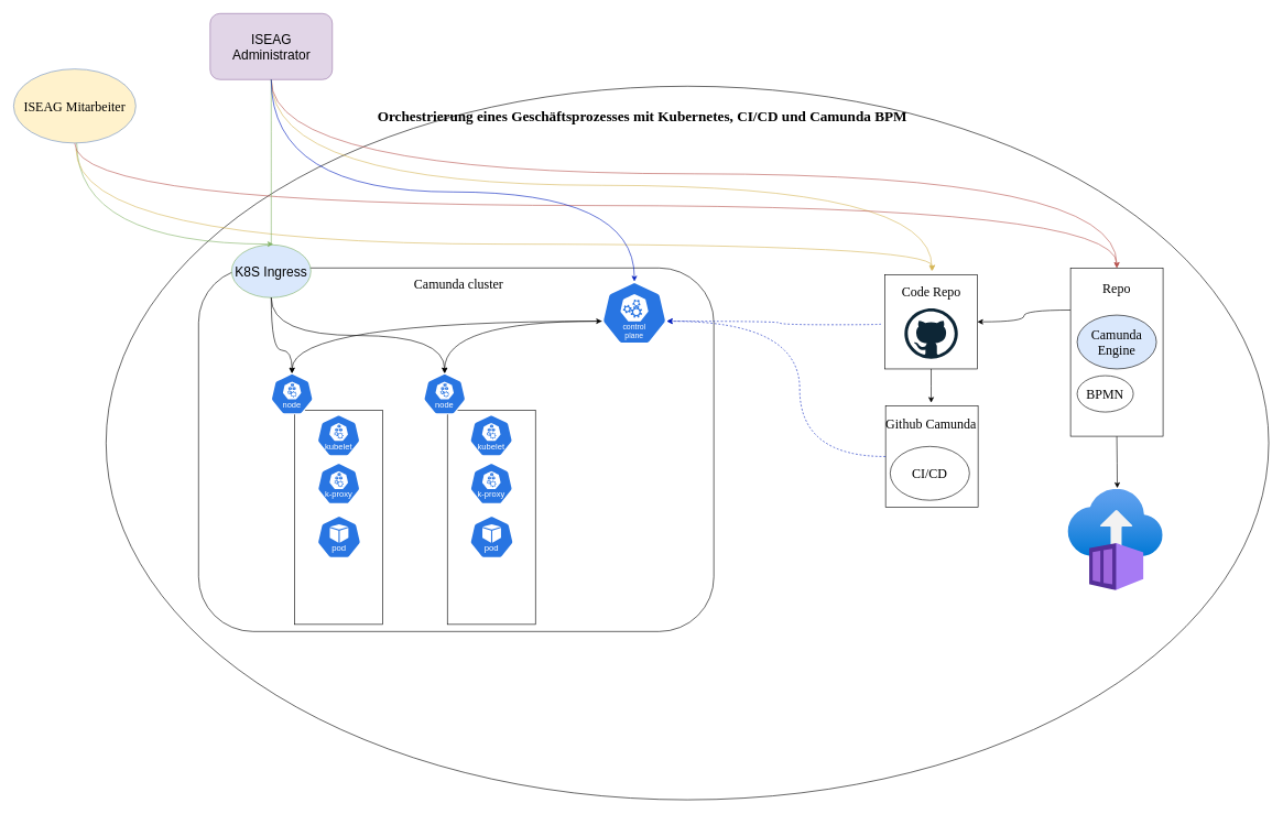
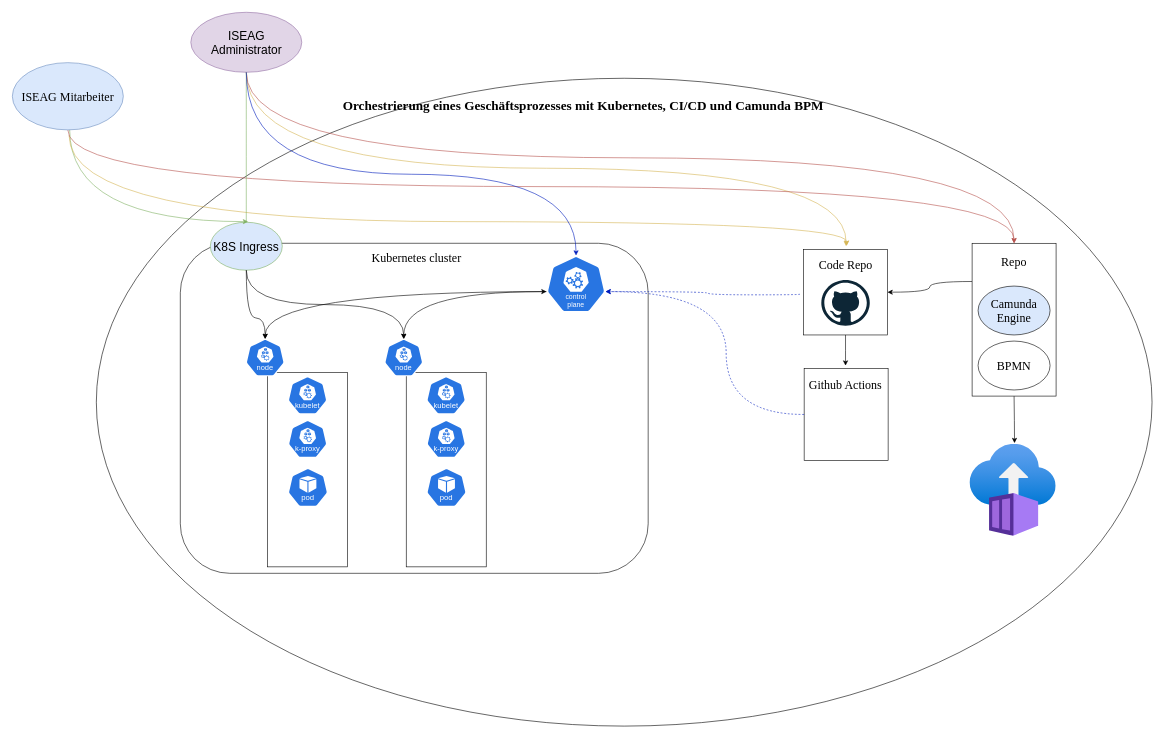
- <mxCell id="53" value="&lt;font style=&quot;font-size: 20px;&quot;&gt;ISEAG Administrator&lt;/font&gt;" style="whiteSpace=wrap;html=1;fillColor=#e1d5e7;strokeColor=#9673a6;rounded=1;" vertex="1" parent="1"><mxGeometry x="317.5" y="20" width="185" height="100" as="geometry" /></mxCell>
+ <mxCell id="53" value="&lt;font style=&quot;font-size: 20px;&quot;&gt;ISEAG Administrator&lt;/font&gt;" style="ellipse;whiteSpace=wrap;html=1;fillColor=#e1d5e7;strokeColor=#9673a6;" vertex="1" parent="1"><mxGeometry x="317.5" y="20" width="185" height="100" as="geometry" /></mxCell>
- <mxCell id="51" value="&lt;font style=&quot;font-size: 20px;&quot;&gt;ISEAG Mitarbeiter&lt;/font&gt;" style="ellipse;whiteSpace=wrap;html=1;fontFamily=Comic Sans MS;fillColor=#fff2cc;strokeColor=#6c8ebf;" vertex="1" parent="1"><mxGeometry x="20" y="103.957" width="185" height="112.075" as="geometry" /></mxCell>
+ <mxCell id="51" value="&lt;font style=&quot;font-size: 20px;&quot;&gt;ISEAG Mitarbeiter&lt;/font&gt;" style="ellipse;whiteSpace=wrap;html=1;fontFamily=Comic Sans MS;fillColor=#dae8fc;strokeColor=#6c8ebf;" vertex="1" parent="1"><mxGeometry x="20" y="103.957" width="185" height="112.075" as="geometry" /></mxCell>
- <mxCell id="8" value="&lt;font style=&quot;font-size: 20px;&quot;&gt;Camunda cluster&lt;/font&gt;&lt;div style=&quot;font-size: 20px;&quot;&gt;&lt;br&gt;&lt;/div&gt;" style="text;html=1;align=center;verticalAlign=middle;whiteSpace=wrap;rounded=0;strokeWidth=5;movable=1;resizable=1;rotatable=1;deletable=1;editable=1;locked=0;connectable=1;fontFamily=Comic Sans MS;" vertex="1" parent="5"><mxGeometry x="299.0" y="50.943" width="190" height="30.566" as="geometry" /></mxCell>
+ <mxCell id="8" value="&lt;font style=&quot;font-size: 20px;&quot;&gt;Kubernetes cluster&lt;/font&gt;&lt;div style=&quot;font-size: 20px;&quot;&gt;&lt;br&gt;&lt;/div&gt;" style="text;html=1;align=center;verticalAlign=middle;whiteSpace=wrap;rounded=0;strokeWidth=5;movable=1;resizable=1;rotatable=1;deletable=1;editable=1;locked=0;connectable=1;fontFamily=Comic Sans MS;" vertex="1" parent="5"><mxGeometry x="299.0" y="50.943" width="190" height="30.566" as="geometry" /></mxCell>
- <mxCell id="41" value="&lt;font style=&quot;font-size: 20px;&quot;&gt;BPMN&lt;/font&gt;" style="ellipse;whiteSpace=wrap;html=1;fontFamily=Comic Sans MS;" vertex="1" parent="37"><mxGeometry x="10" y="163.019" width="85" height="55" as="geometry" /></mxCell>
+ <mxCell id="41" value="&lt;font style=&quot;font-size: 20px;&quot;&gt;BPMN&lt;/font&gt;" style="ellipse;whiteSpace=wrap;html=1;fontFamily=Comic Sans MS;" vertex="1" parent="37"><mxGeometry x="10" y="163.019" width="120" height="81.509" as="geometry" /></mxCell>
- <mxCell id="32" value="&lt;font style=&quot;font-size: 20px;&quot;&gt;Github Camunda&lt;/font&gt;" style="text;html=1;align=center;verticalAlign=middle;whiteSpace=wrap;rounded=0;fontFamily=Comic Sans MS;" vertex="1" parent="29"><mxGeometry width="150" height="71.321" as="geometry" /></mxCell>
+ <mxCell id="32" value="&lt;font style=&quot;font-size: 20px;&quot;&gt;Github Actions&lt;/font&gt;" style="text;html=1;align=center;verticalAlign=middle;whiteSpace=wrap;rounded=0;fontFamily=Comic Sans MS;" vertex="1" parent="29"><mxGeometry width="150" height="71.321" as="geometry" /></mxCell>
- <mxCell id="31" value="&lt;font style=&quot;font-size: 20px;&quot;&gt;CI/CD&lt;/font&gt;" style="ellipse;whiteSpace=wrap;html=1;fontFamily=Comic Sans MS;" vertex="1" parent="29"><mxGeometry x="13" y="71.321" width="120" height="81.509" as="geometry" /></mxCell>
